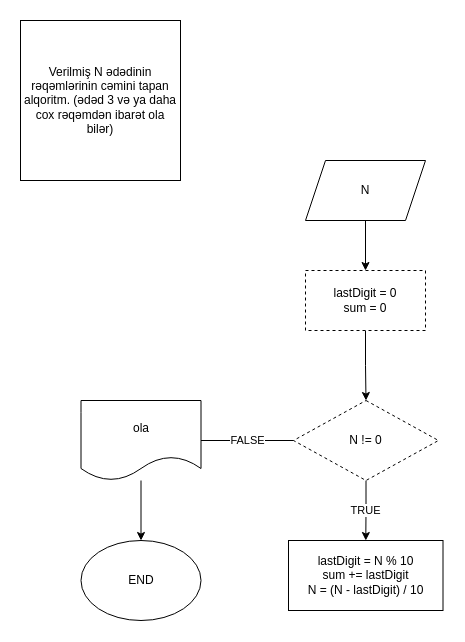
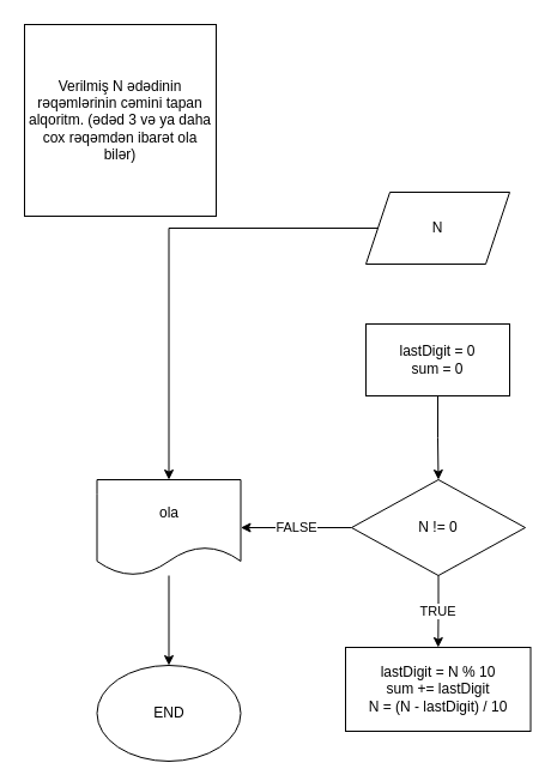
- <mxCell id="3" value="" style="edgeStyle=orthogonalEdgeStyle;rounded=0;orthogonalLoop=1;jettySize=auto;html=1;" edge="1" parent="1" source="4" target="6"><mxGeometry relative="1" as="geometry" /></mxCell>
+ <mxCell id="3" value="" style="edgeStyle=orthogonalEdgeStyle;rounded=0;orthogonalLoop=1;jettySize=auto;html=1;" edge="1" parent="1" source="4" target="12"><mxGeometry relative="1" as="geometry" /></mxCell>
- <mxCell id="6" value="lastDigit = 0&lt;br&gt;sum = 0" style="whiteSpace=wrap;html=1;dashed=1;" vertex="1" parent="1"><mxGeometry x="305" y="270" width="120" height="60" as="geometry" /></mxCell>
+ <mxCell id="6" value="lastDigit = 0&lt;br&gt;sum = 0" style="whiteSpace=wrap;html=1;" vertex="1" parent="1"><mxGeometry x="305" y="270" width="120" height="60" as="geometry" /></mxCell>
- <mxCell id="8" value="FALSE" style="edgeStyle=orthogonalEdgeStyle;rounded=0;orthogonalLoop=1;jettySize=auto;html=1;endArrow=none;" edge="1" parent="1" source="9" target="12"><mxGeometry relative="1" as="geometry" /></mxCell>
+ <mxCell id="8" value="FALSE" style="edgeStyle=orthogonalEdgeStyle;rounded=0;orthogonalLoop=1;jettySize=auto;html=1;" edge="1" parent="1" source="9" target="12"><mxGeometry relative="1" as="geometry" /></mxCell>
- <mxCell id="9" value="N != 0" style="rhombus;whiteSpace=wrap;html=1;dashed=1;" vertex="1" parent="1"><mxGeometry x="293" y="400" width="145" height="80" as="geometry" /></mxCell>
+ <mxCell id="9" value="N != 0" style="rhombus;whiteSpace=wrap;html=1;" vertex="1" parent="1"><mxGeometry x="293" y="400" width="145" height="80" as="geometry" /></mxCell>
- <mxCell id="13" value="END" style="ellipse;whiteSpace=wrap;html=1;" vertex="1" parent="1"><mxGeometry x="80.5" y="540" width="120" height="80" as="geometry" /></mxCell>
+ <mxCell id="13" value="END" style="ellipse;whiteSpace=wrap;html=1;" vertex="1" parent="1"><mxGeometry x="80.5" y="555" width="120" height="80" as="geometry" /></mxCell>
